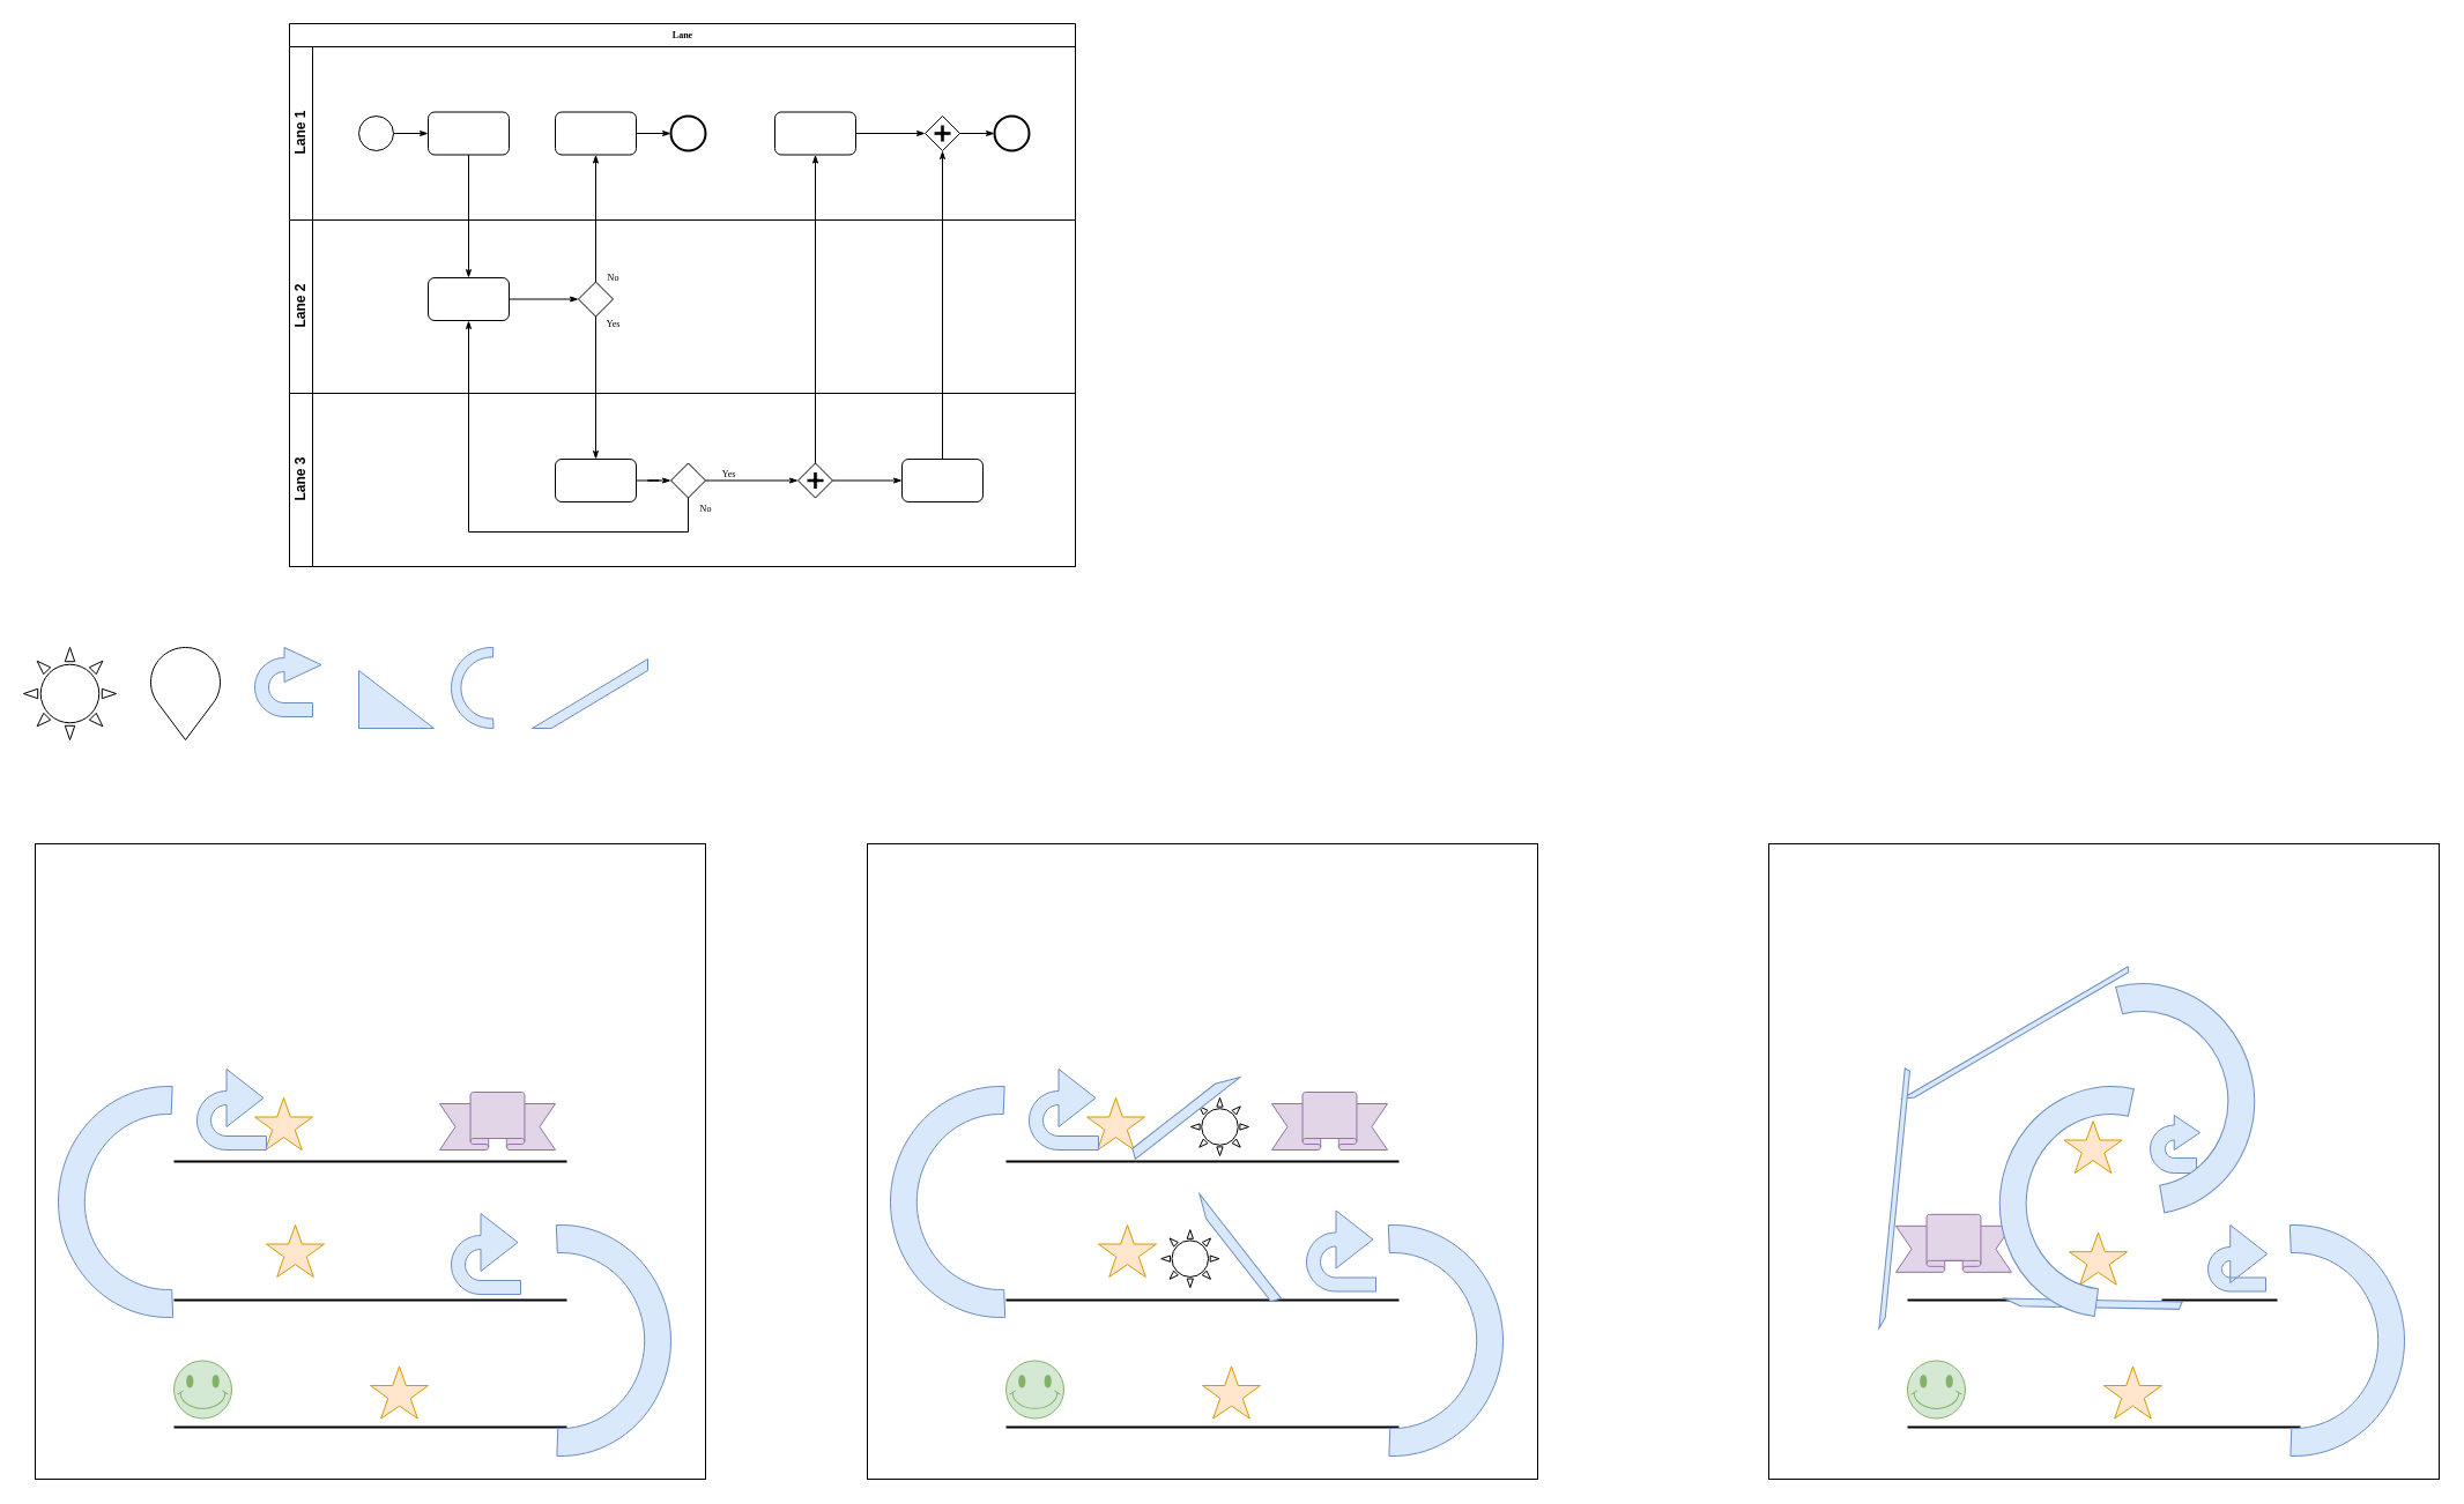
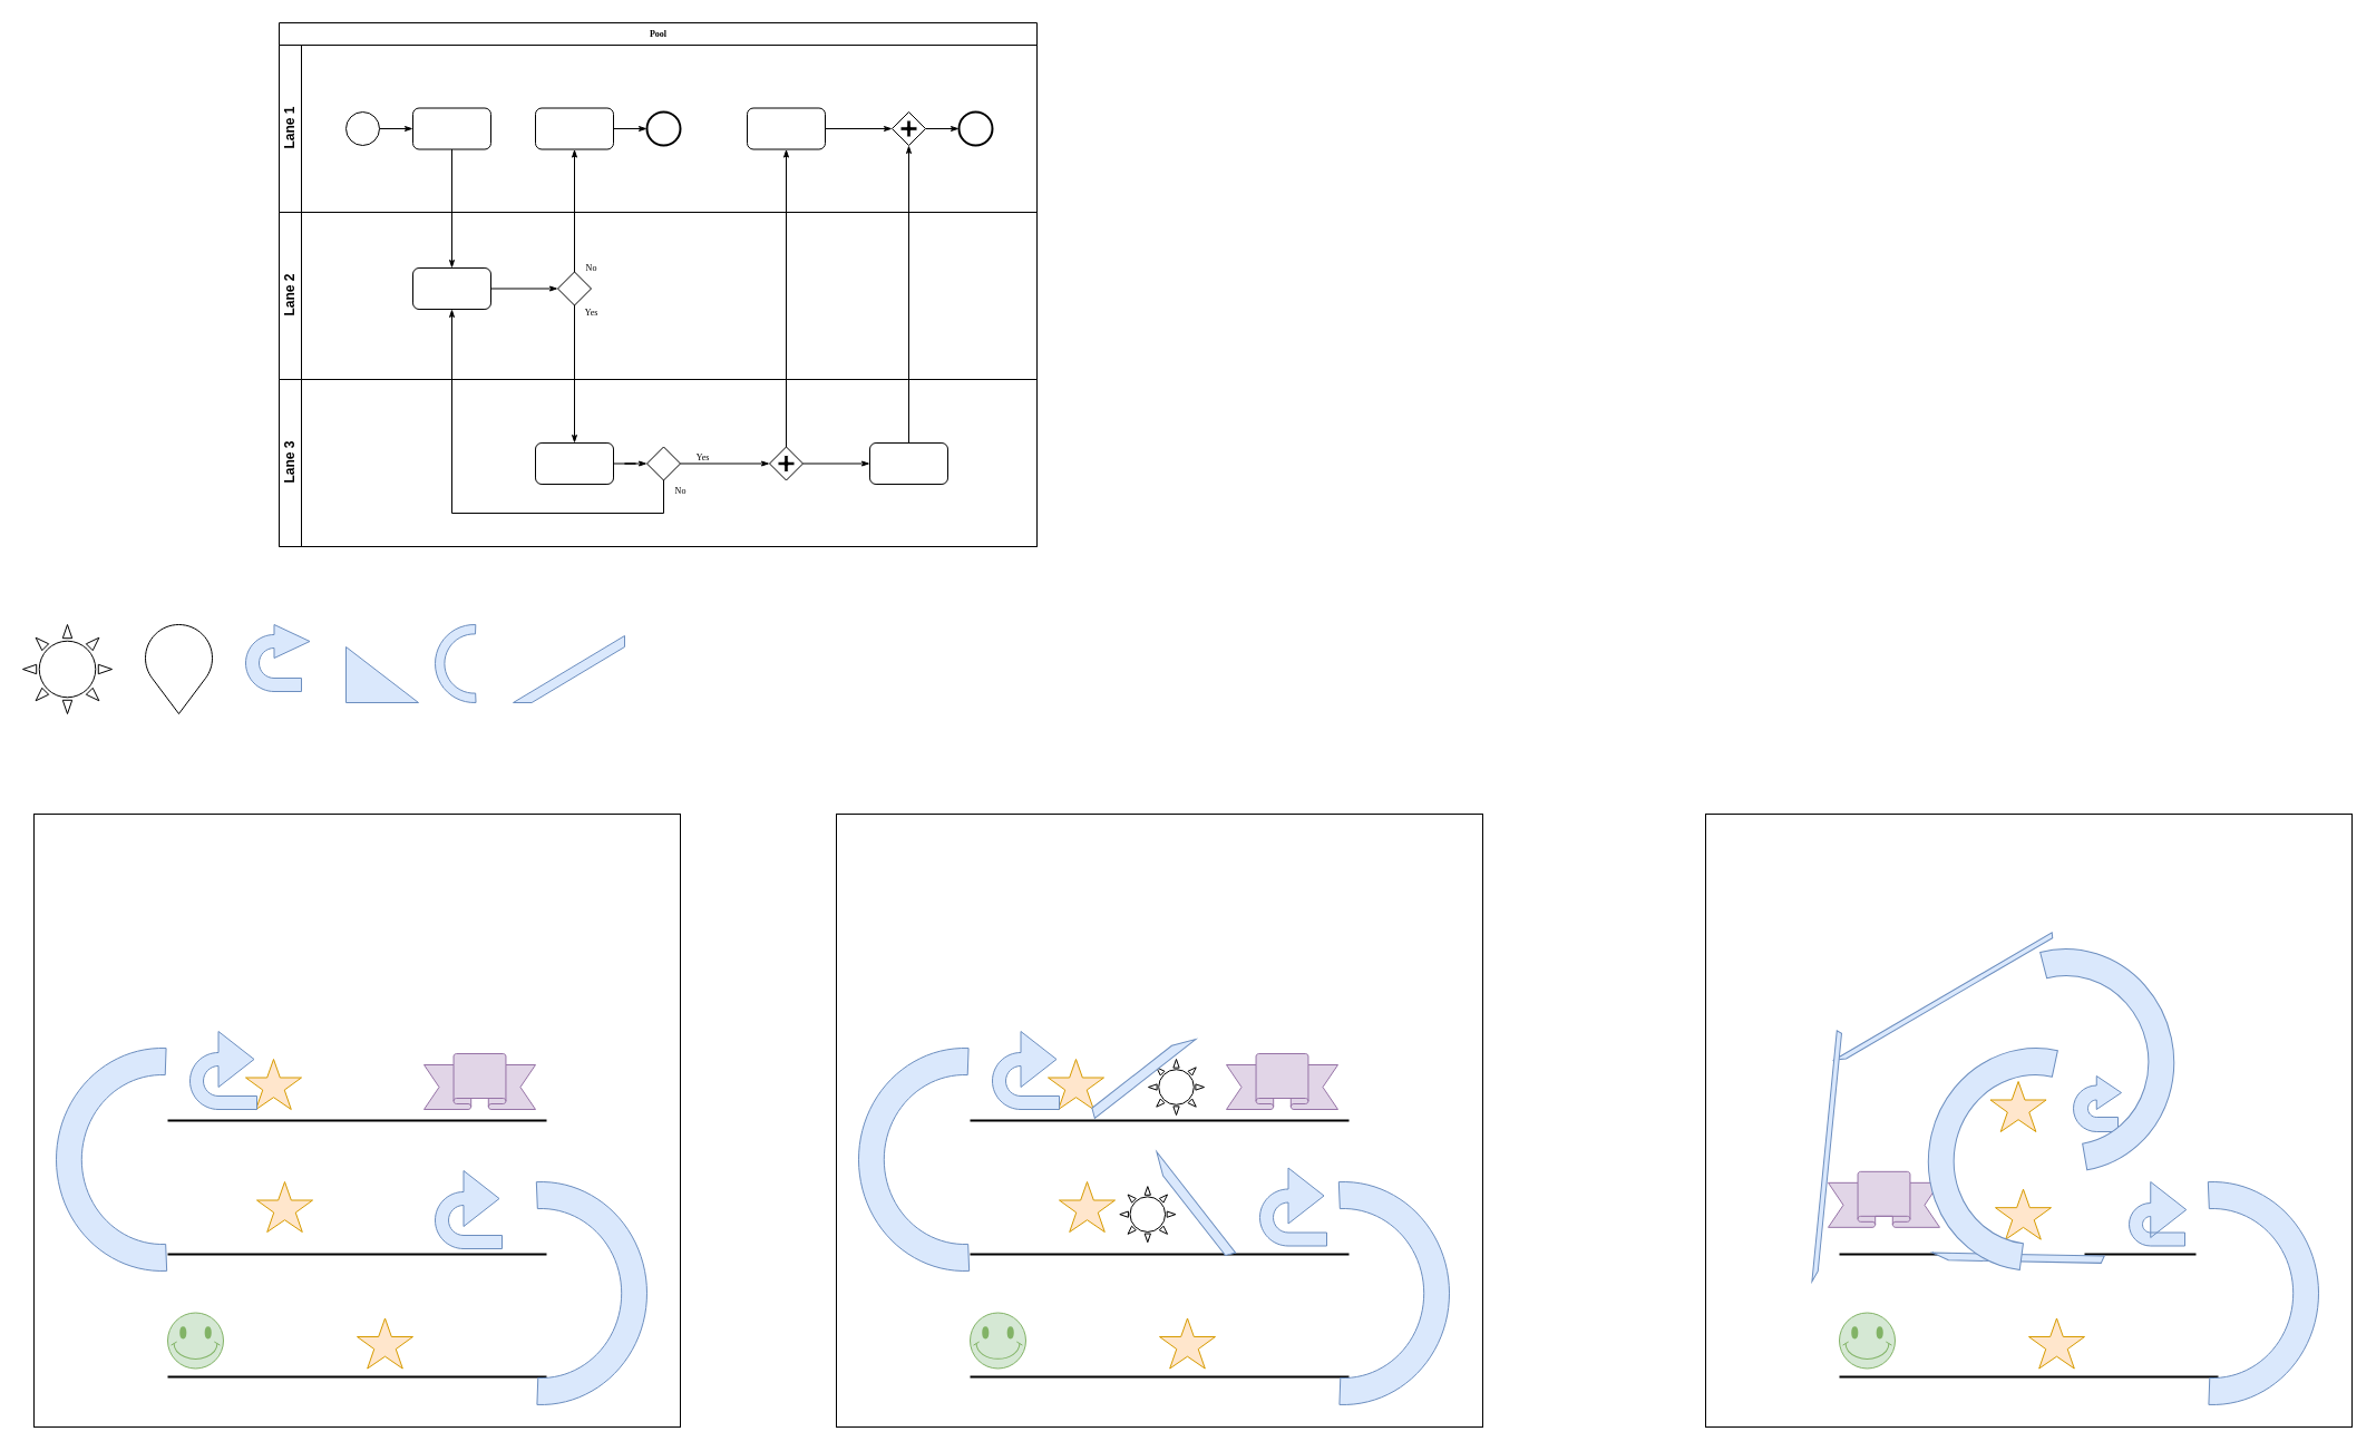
- <mxCell id="2" value="Lane" style="swimlane;html=1;childLayout=stackLayout;horizontal=1;startSize=20;horizontalStack=0;rounded=0;shadow=0;labelBackgroundColor=none;strokeWidth=1;fontFamily=Verdana;fontSize=8;align=center;" parent="1" vertex="1"><mxGeometry x="250" y="20" width="680" height="470" as="geometry" /></mxCell>
+ <mxCell id="2" value="Pool" style="swimlane;html=1;childLayout=stackLayout;horizontal=1;startSize=20;horizontalStack=0;rounded=0;shadow=0;labelBackgroundColor=none;strokeWidth=1;fontFamily=Verdana;fontSize=8;align=center;" parent="1" vertex="1"><mxGeometry x="250" y="20" width="680" height="470" as="geometry" /></mxCell>
